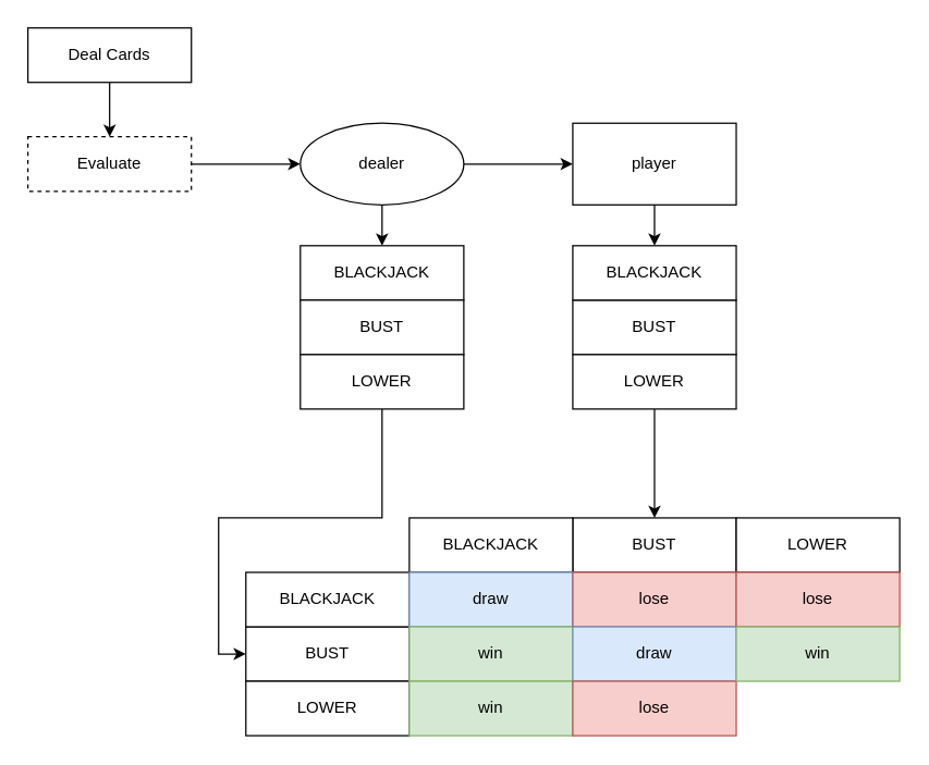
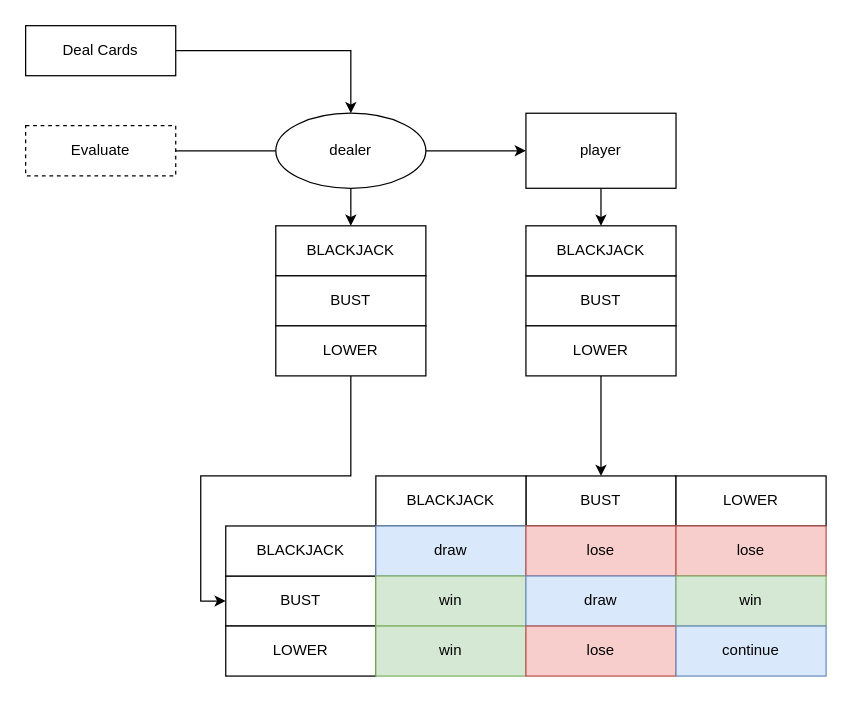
- <mxCell id="2" value="" style="edgeStyle=orthogonalEdgeStyle;rounded=0;orthogonalLoop=1;jettySize=auto;html=1;" edge="1" parent="1" source="3" target="5"><mxGeometry relative="1" as="geometry" /></mxCell>
+ <mxCell id="2" value="" style="edgeStyle=orthogonalEdgeStyle;rounded=0;orthogonalLoop=1;jettySize=auto;html=1;" edge="1" parent="1" source="3" target="8"><mxGeometry relative="1" as="geometry" /></mxCell>
- <mxCell id="4" value="" style="edgeStyle=orthogonalEdgeStyle;rounded=0;orthogonalLoop=1;jettySize=auto;html=1;" edge="1" parent="1" source="5" target="8"><mxGeometry relative="1" as="geometry" /></mxCell>
+ <mxCell id="4" value="" style="edgeStyle=orthogonalEdgeStyle;rounded=0;orthogonalLoop=1;jettySize=auto;html=1;endArrow=none;" edge="1" parent="1" source="5" target="8"><mxGeometry relative="1" as="geometry" /></mxCell>
+ <mxCell id="33" value="continue" style="whiteSpace=wrap;html=1;fillColor=#dae8fc;strokeColor=#6c8ebf;" vertex="1" parent="1"><mxGeometry x="540" y="500" width="120" height="40" as="geometry" /></mxCell>
